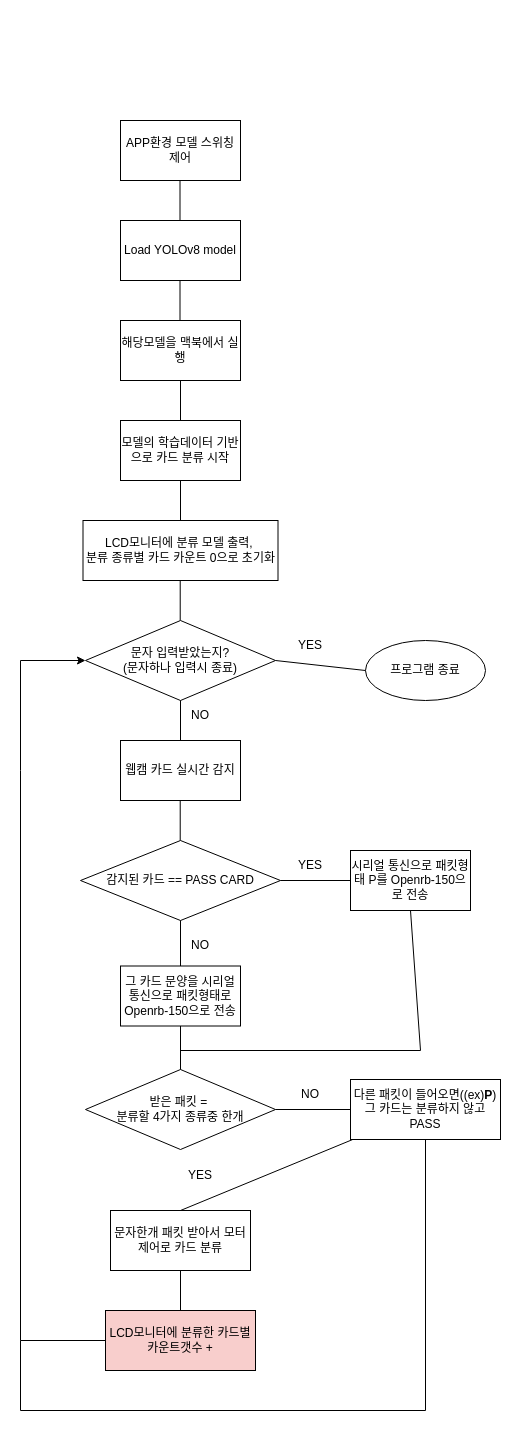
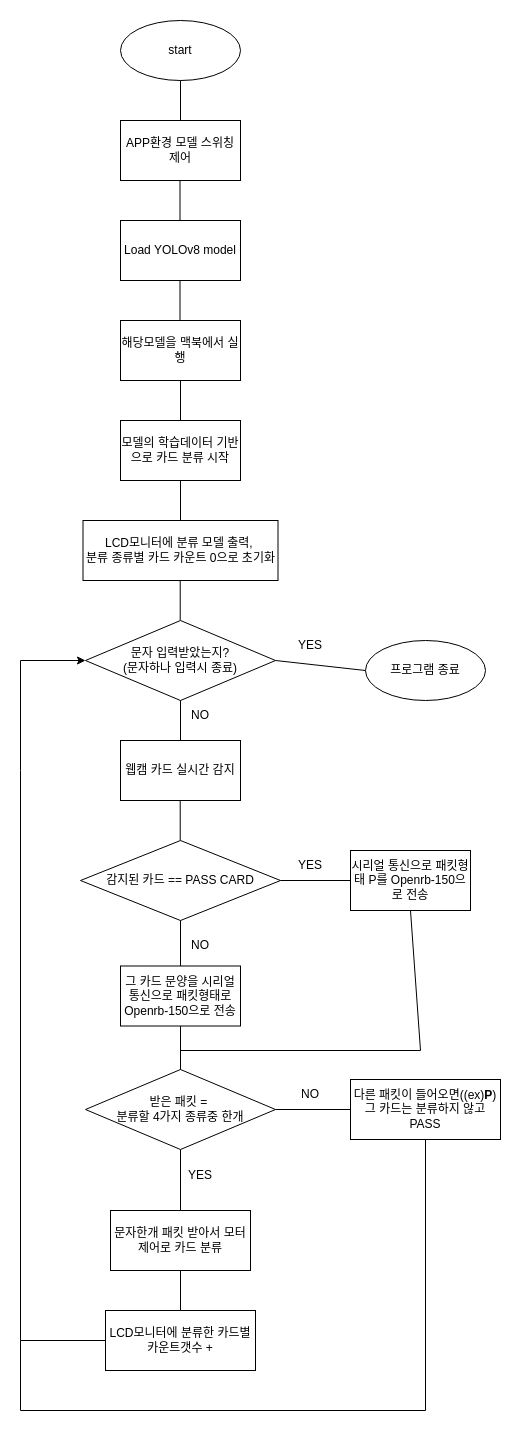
+ <mxCell id="2" value="start" style="rounded=0;whiteSpace=wrap;html=1;labelBackgroundColor=none;shape=ellipse;perimeter=ellipsePerimeter;" vertex="1" parent="1"><mxGeometry x="120" y="20" width="120" height="60" as="geometry" /></mxCell>
+ <mxCell id="12" value="" style="endArrow=none;html=1;rounded=0;entryX=0.5;entryY=1;entryDx=0;entryDy=0;exitX=0.5;exitY=0;exitDx=0;exitDy=0;labelBackgroundColor=none;fontColor=default;" edge="1" parent="1" source="3" target="2"><mxGeometry width="50" height="50" relative="1" as="geometry"><mxPoint x="320" y="140" as="sourcePoint" /><mxPoint x="320" y="80" as="targetPoint" /></mxGeometry></mxCell>
- <mxCell id="32" value="" style="endArrow=none;html=1;rounded=0;exitX=0.5;exitY=0;exitDx=0;exitDy=0;labelBackgroundColor=none;fontColor=default;" edge="1" parent="1" source="27" target="35"><mxGeometry width="50" height="50" relative="1" as="geometry"><mxPoint x="140" y="1050" as="sourcePoint" /><mxPoint x="260" y="1180" as="targetPoint" /></mxGeometry></mxCell>
+ <mxCell id="32" value="" style="endArrow=none;html=1;rounded=0;exitX=0.5;exitY=0;exitDx=0;exitDy=0;entryX=0.5;entryY=1;entryDx=0;entryDy=0;labelBackgroundColor=none;fontColor=default;" edge="1" parent="1" source="27" target="30"><mxGeometry width="50" height="50" relative="1" as="geometry"><mxPoint x="140" y="1050" as="sourcePoint" /><mxPoint x="260" y="1180" as="targetPoint" /></mxGeometry></mxCell>
- <mxCell id="29" value="LCD모니터에 분류한 카드별 카운트갯수 +" style="rounded=0;whiteSpace=wrap;html=1;labelBackgroundColor=none;fillColor=#f8cecc;" vertex="1" parent="1"><mxGeometry x="105" y="1310" width="150" height="60" as="geometry" /></mxCell>
+ <mxCell id="29" value="LCD모니터에 분류한 카드별 카운트갯수 +" style="rounded=0;whiteSpace=wrap;html=1;labelBackgroundColor=none;" vertex="1" parent="1"><mxGeometry x="105" y="1310" width="150" height="60" as="geometry" /></mxCell>
